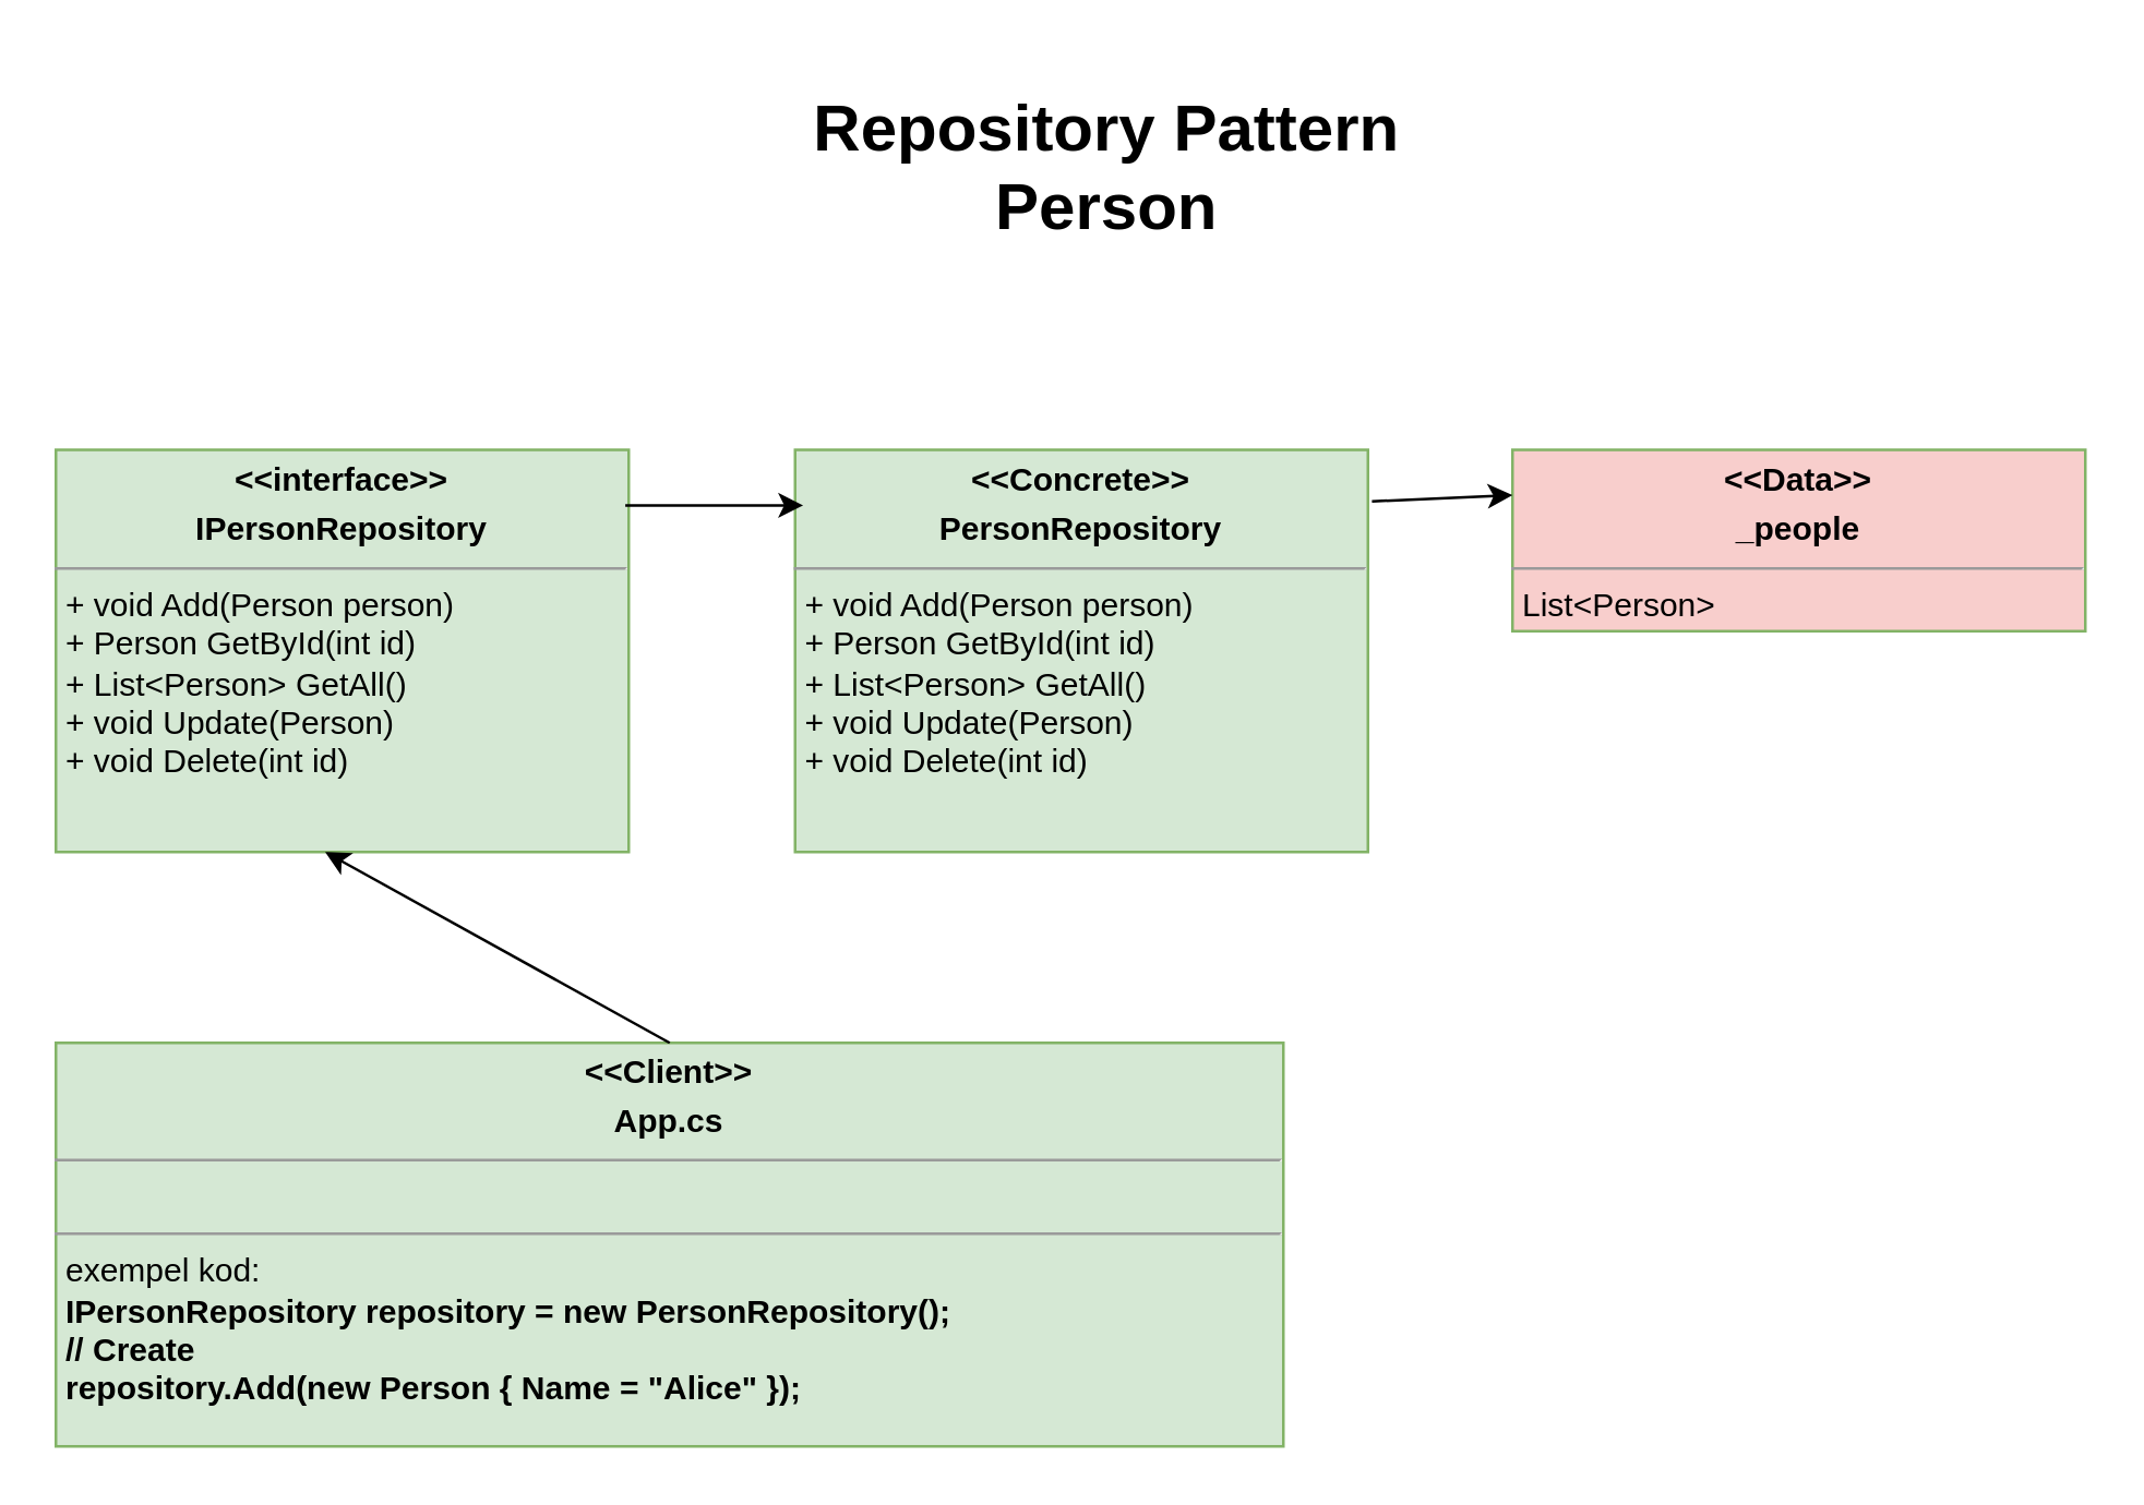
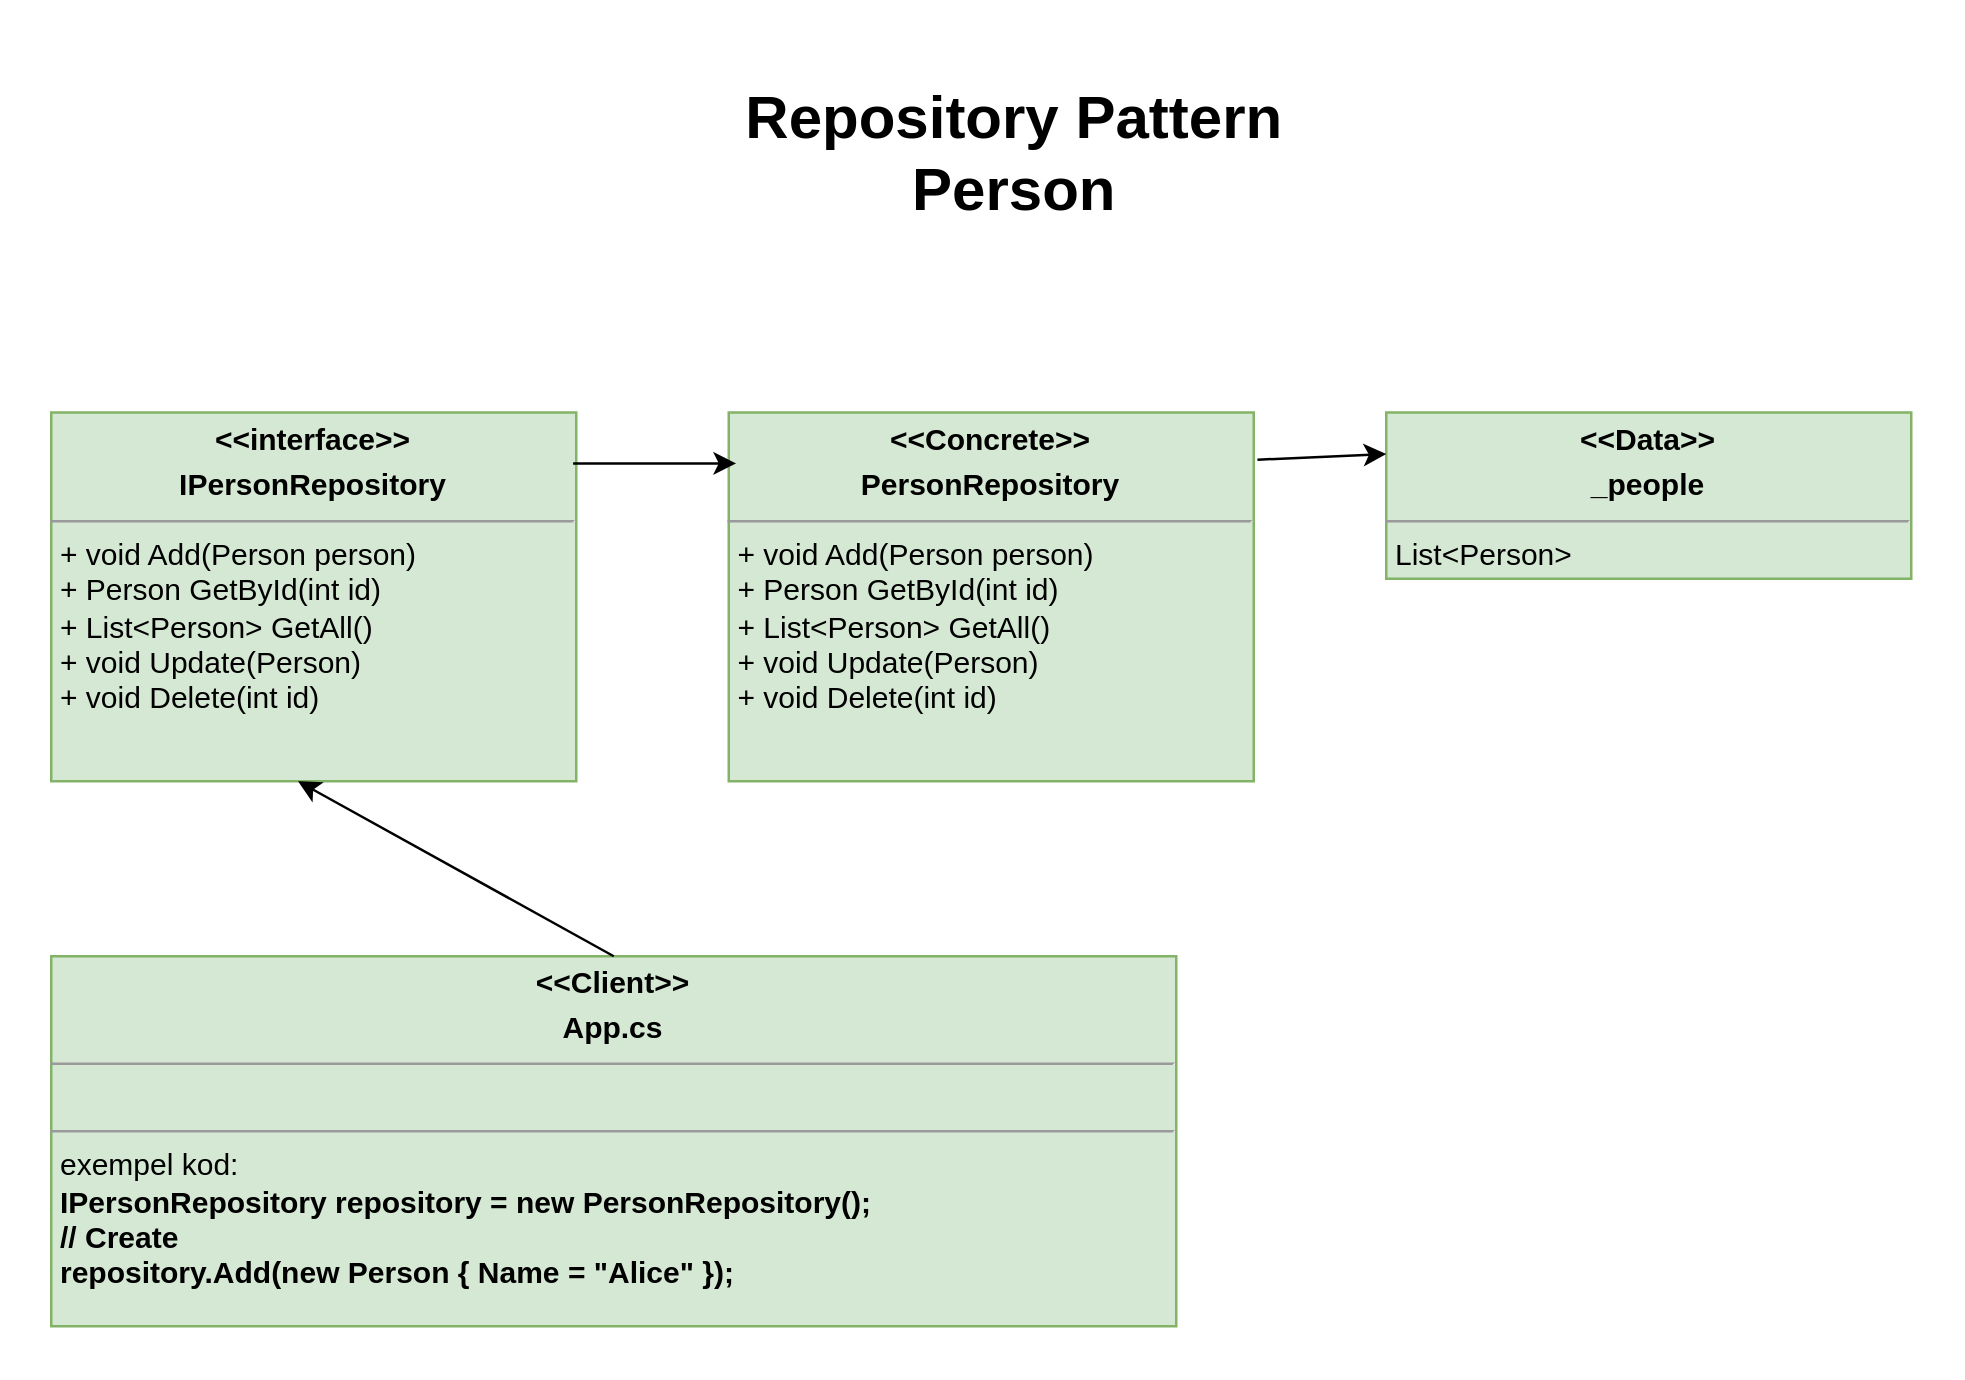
- <mxCell id="3" value="&lt;p style=&quot;margin: 0px ; margin-top: 4px ; text-align: center&quot;&gt;&lt;b style=&quot;background-color: initial;&quot;&gt;&amp;lt;&amp;lt;Data&amp;gt;&amp;gt;&lt;/b&gt;&lt;/p&gt;&lt;p style=&quot;margin: 0px ; margin-top: 4px ; text-align: center&quot;&gt;&lt;b style=&quot;background-color: initial;&quot;&gt;_people&lt;/b&gt;&lt;br&gt;&lt;/p&gt;&lt;hr size=&quot;1&quot;&gt;&lt;p style=&quot;margin: 0px ; margin-left: 4px&quot;&gt;List&amp;lt;Person&amp;gt;&lt;/p&gt;" style="verticalAlign=top;align=left;overflow=fill;fontSize=12;fontFamily=Helvetica;html=1;rounded=0;sketch=0;labelBackgroundColor=none;fillColor=#f8cecc;strokeColor=#82b366;" parent="1" vertex="1"><mxGeometry x="554" y="164.5" width="210" height="66.5" as="geometry" /></mxCell>
+ <mxCell id="3" value="&lt;p style=&quot;margin: 0px ; margin-top: 4px ; text-align: center&quot;&gt;&lt;b style=&quot;background-color: initial;&quot;&gt;&amp;lt;&amp;lt;Data&amp;gt;&amp;gt;&lt;/b&gt;&lt;/p&gt;&lt;p style=&quot;margin: 0px ; margin-top: 4px ; text-align: center&quot;&gt;&lt;b style=&quot;background-color: initial;&quot;&gt;_people&lt;/b&gt;&lt;br&gt;&lt;/p&gt;&lt;hr size=&quot;1&quot;&gt;&lt;p style=&quot;margin: 0px ; margin-left: 4px&quot;&gt;List&amp;lt;Person&amp;gt;&lt;/p&gt;" style="verticalAlign=top;align=left;overflow=fill;fontSize=12;fontFamily=Helvetica;html=1;rounded=0;sketch=0;labelBackgroundColor=none;fillColor=#d5e8d4;strokeColor=#82b366;" parent="1" vertex="1"><mxGeometry x="554" y="164.5" width="210" height="66.5" as="geometry" /></mxCell>
